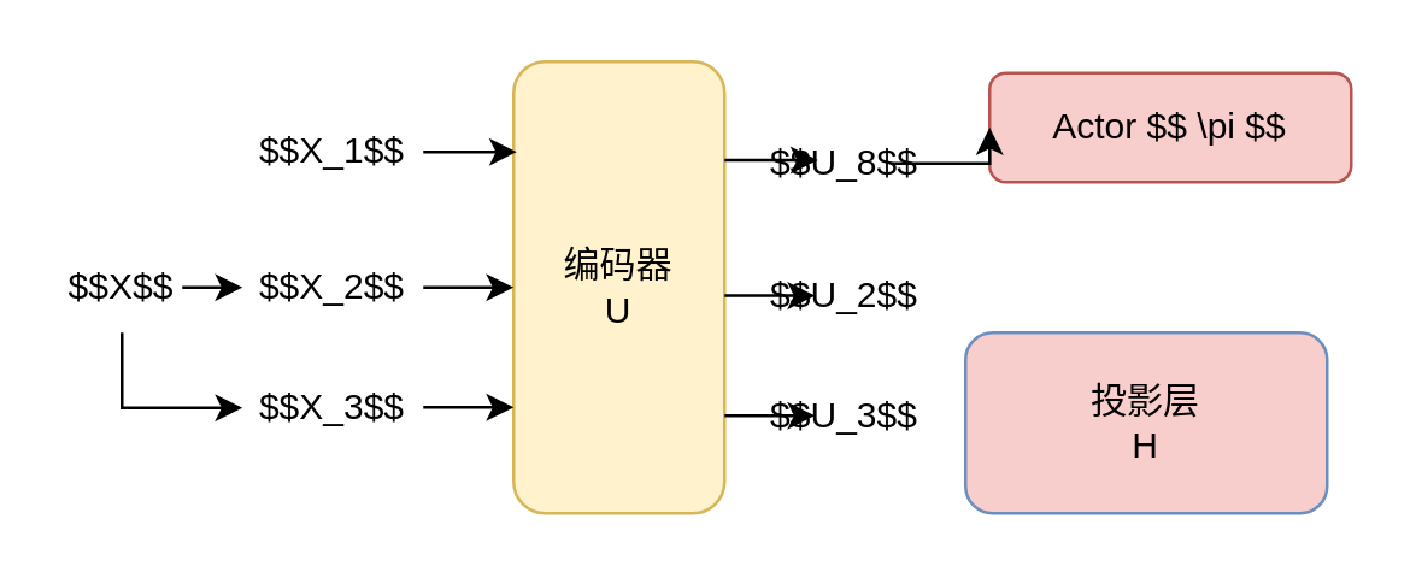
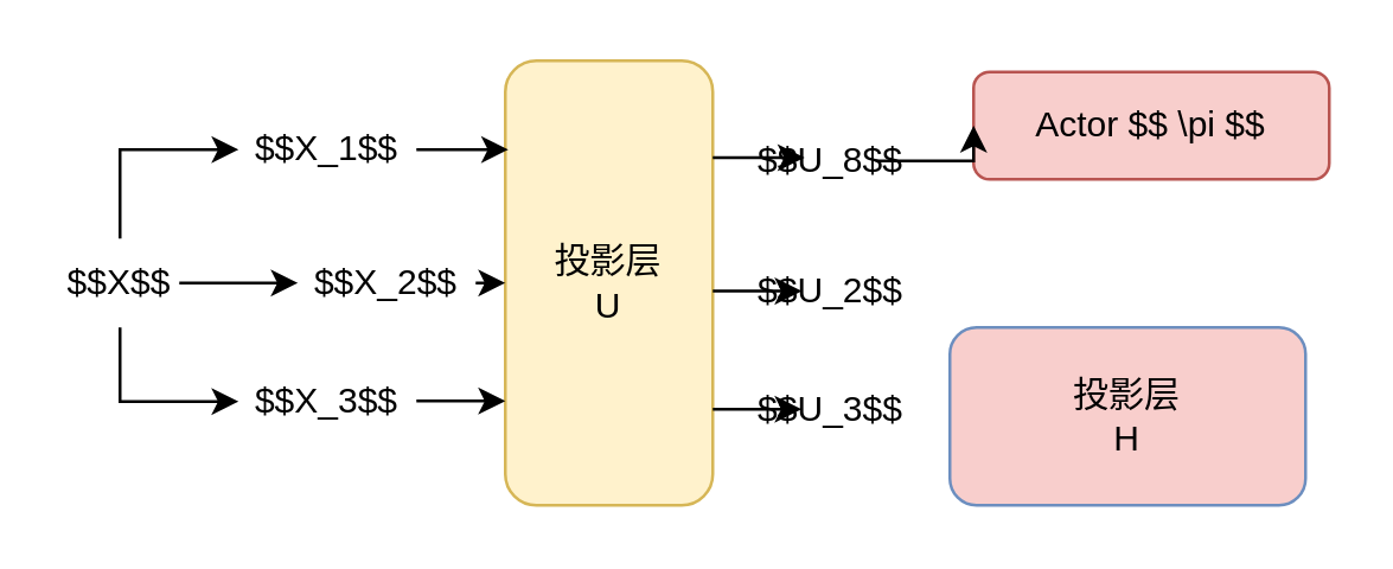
+ <mxCell id="5" style="edgeStyle=orthogonalEdgeStyle;rounded=0;orthogonalLoop=1;jettySize=auto;html=1;exitX=0.5;exitY=0;exitDx=0;exitDy=0;entryX=0;entryY=0.5;entryDx=0;entryDy=0;" edge="1" parent="1" source="8" target="9"><mxGeometry relative="1" as="geometry" /></mxCell>
- <mxCell id="11" value="$$X_2$$" style="text;strokeColor=none;align=center;fillColor=none;html=1;verticalAlign=middle;whiteSpace=wrap;rounded=0;" vertex="1" parent="1"><mxGeometry x="80" y="80" width="60" height="30" as="geometry" /></mxCell>
+ <mxCell id="11" value="$$X_2$$" style="text;strokeColor=none;align=center;fillColor=none;html=1;verticalAlign=middle;whiteSpace=wrap;rounded=0;" vertex="1" parent="1"><mxGeometry x="100" y="80" width="60" height="30" as="geometry" /></mxCell>
- <mxCell id="2" value="编码器&lt;div&gt;U&lt;/div&gt;" style="rounded=1;whiteSpace=wrap;html=1;fillColor=#fff2cc;strokeColor=#d6b656;" vertex="1" parent="1"><mxGeometry x="170" y="20" width="70" height="150" as="geometry" /></mxCell>
+ <mxCell id="2" value="投影层&lt;div&gt;U&lt;/div&gt;" style="rounded=1;whiteSpace=wrap;html=1;fillColor=#fff2cc;strokeColor=#d6b656;" vertex="1" parent="1"><mxGeometry x="170" y="20" width="70" height="150" as="geometry" /></mxCell>
